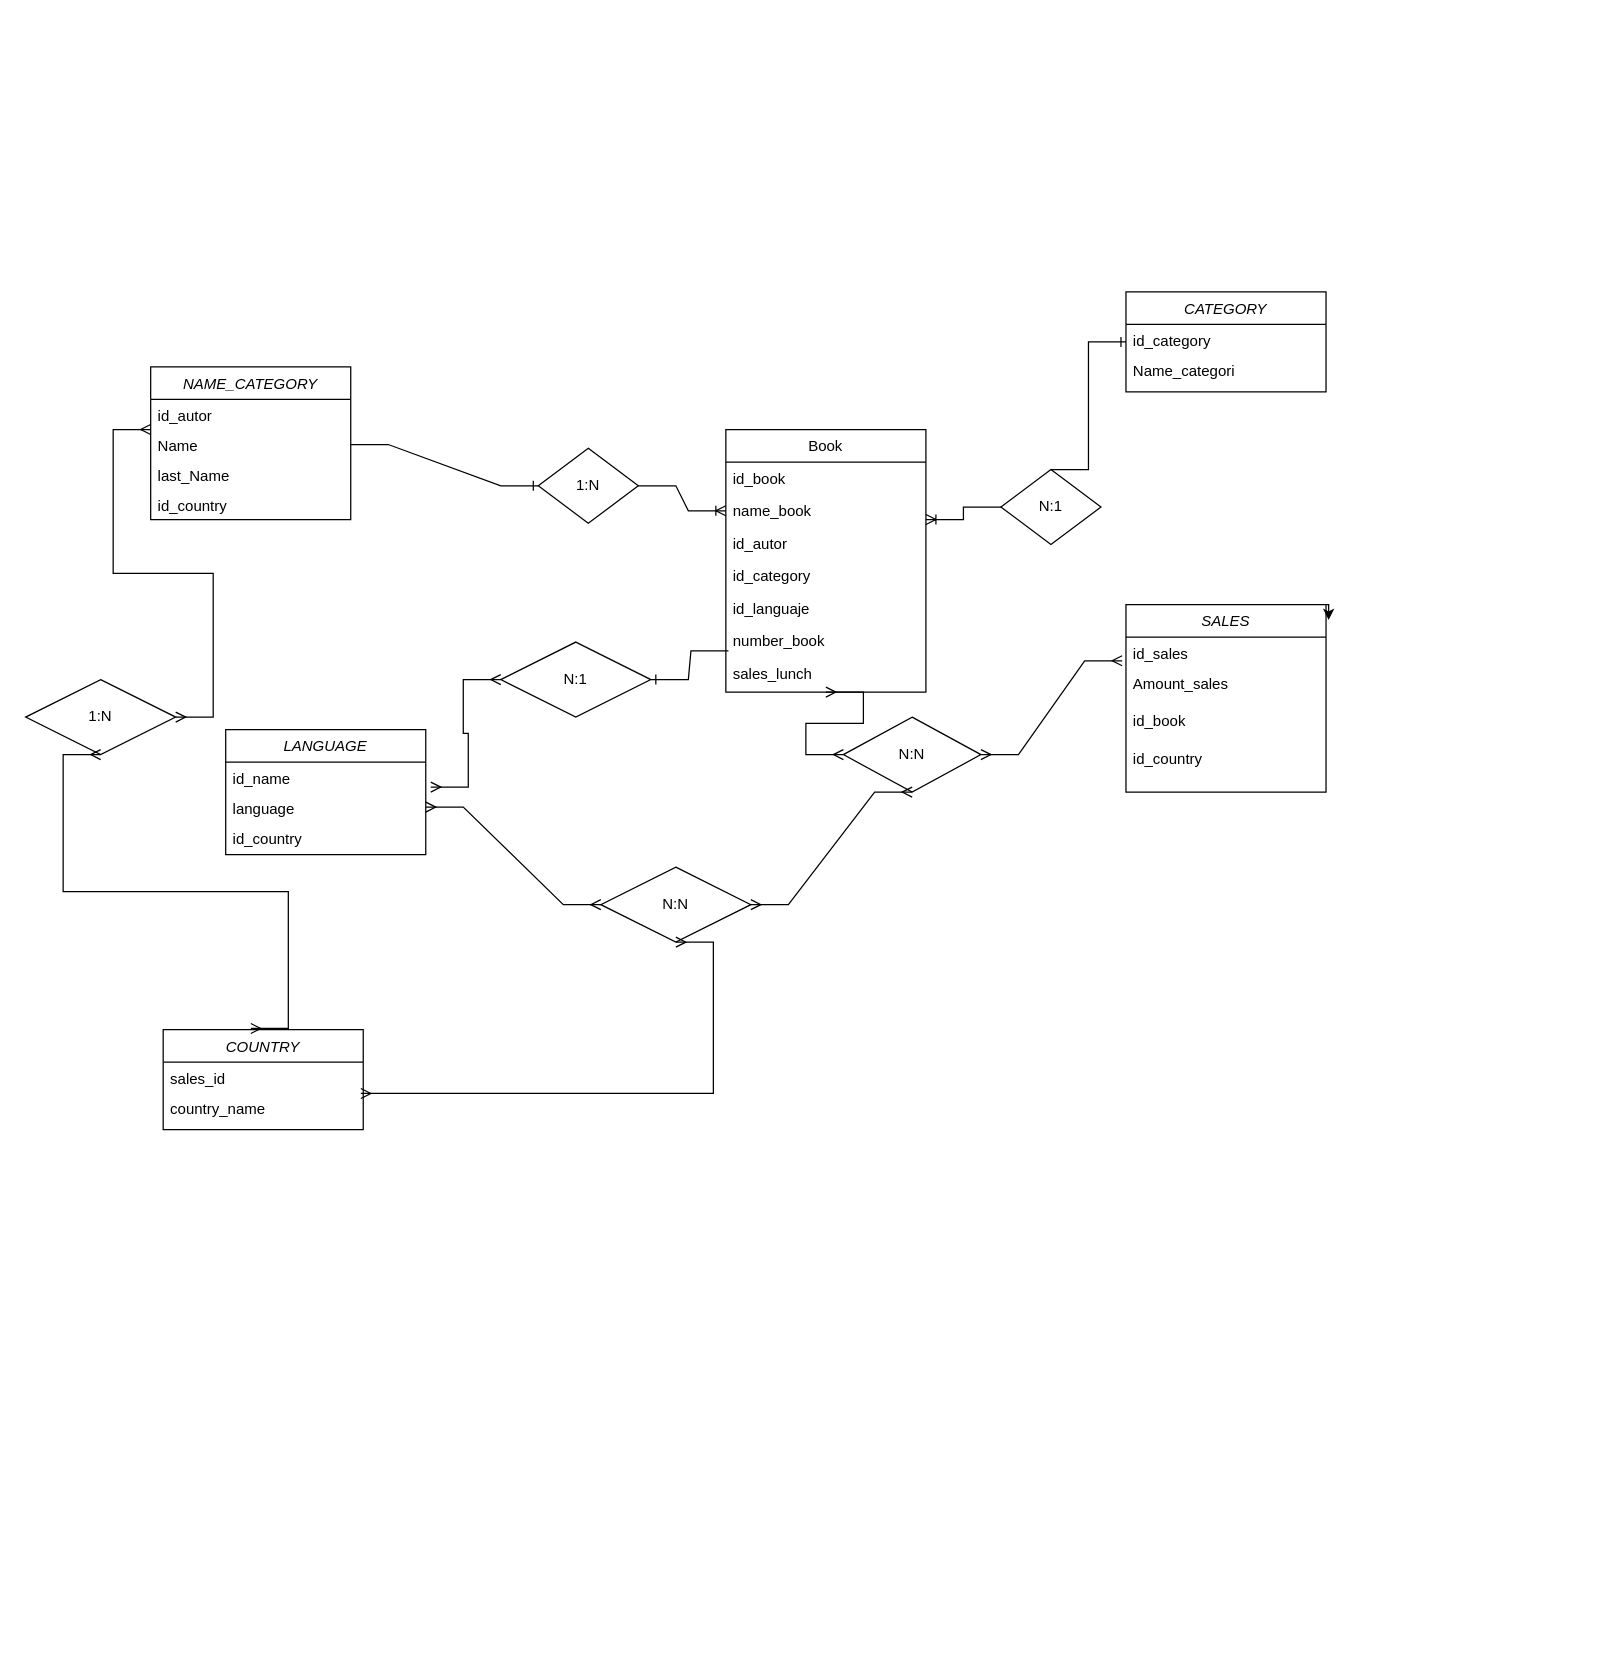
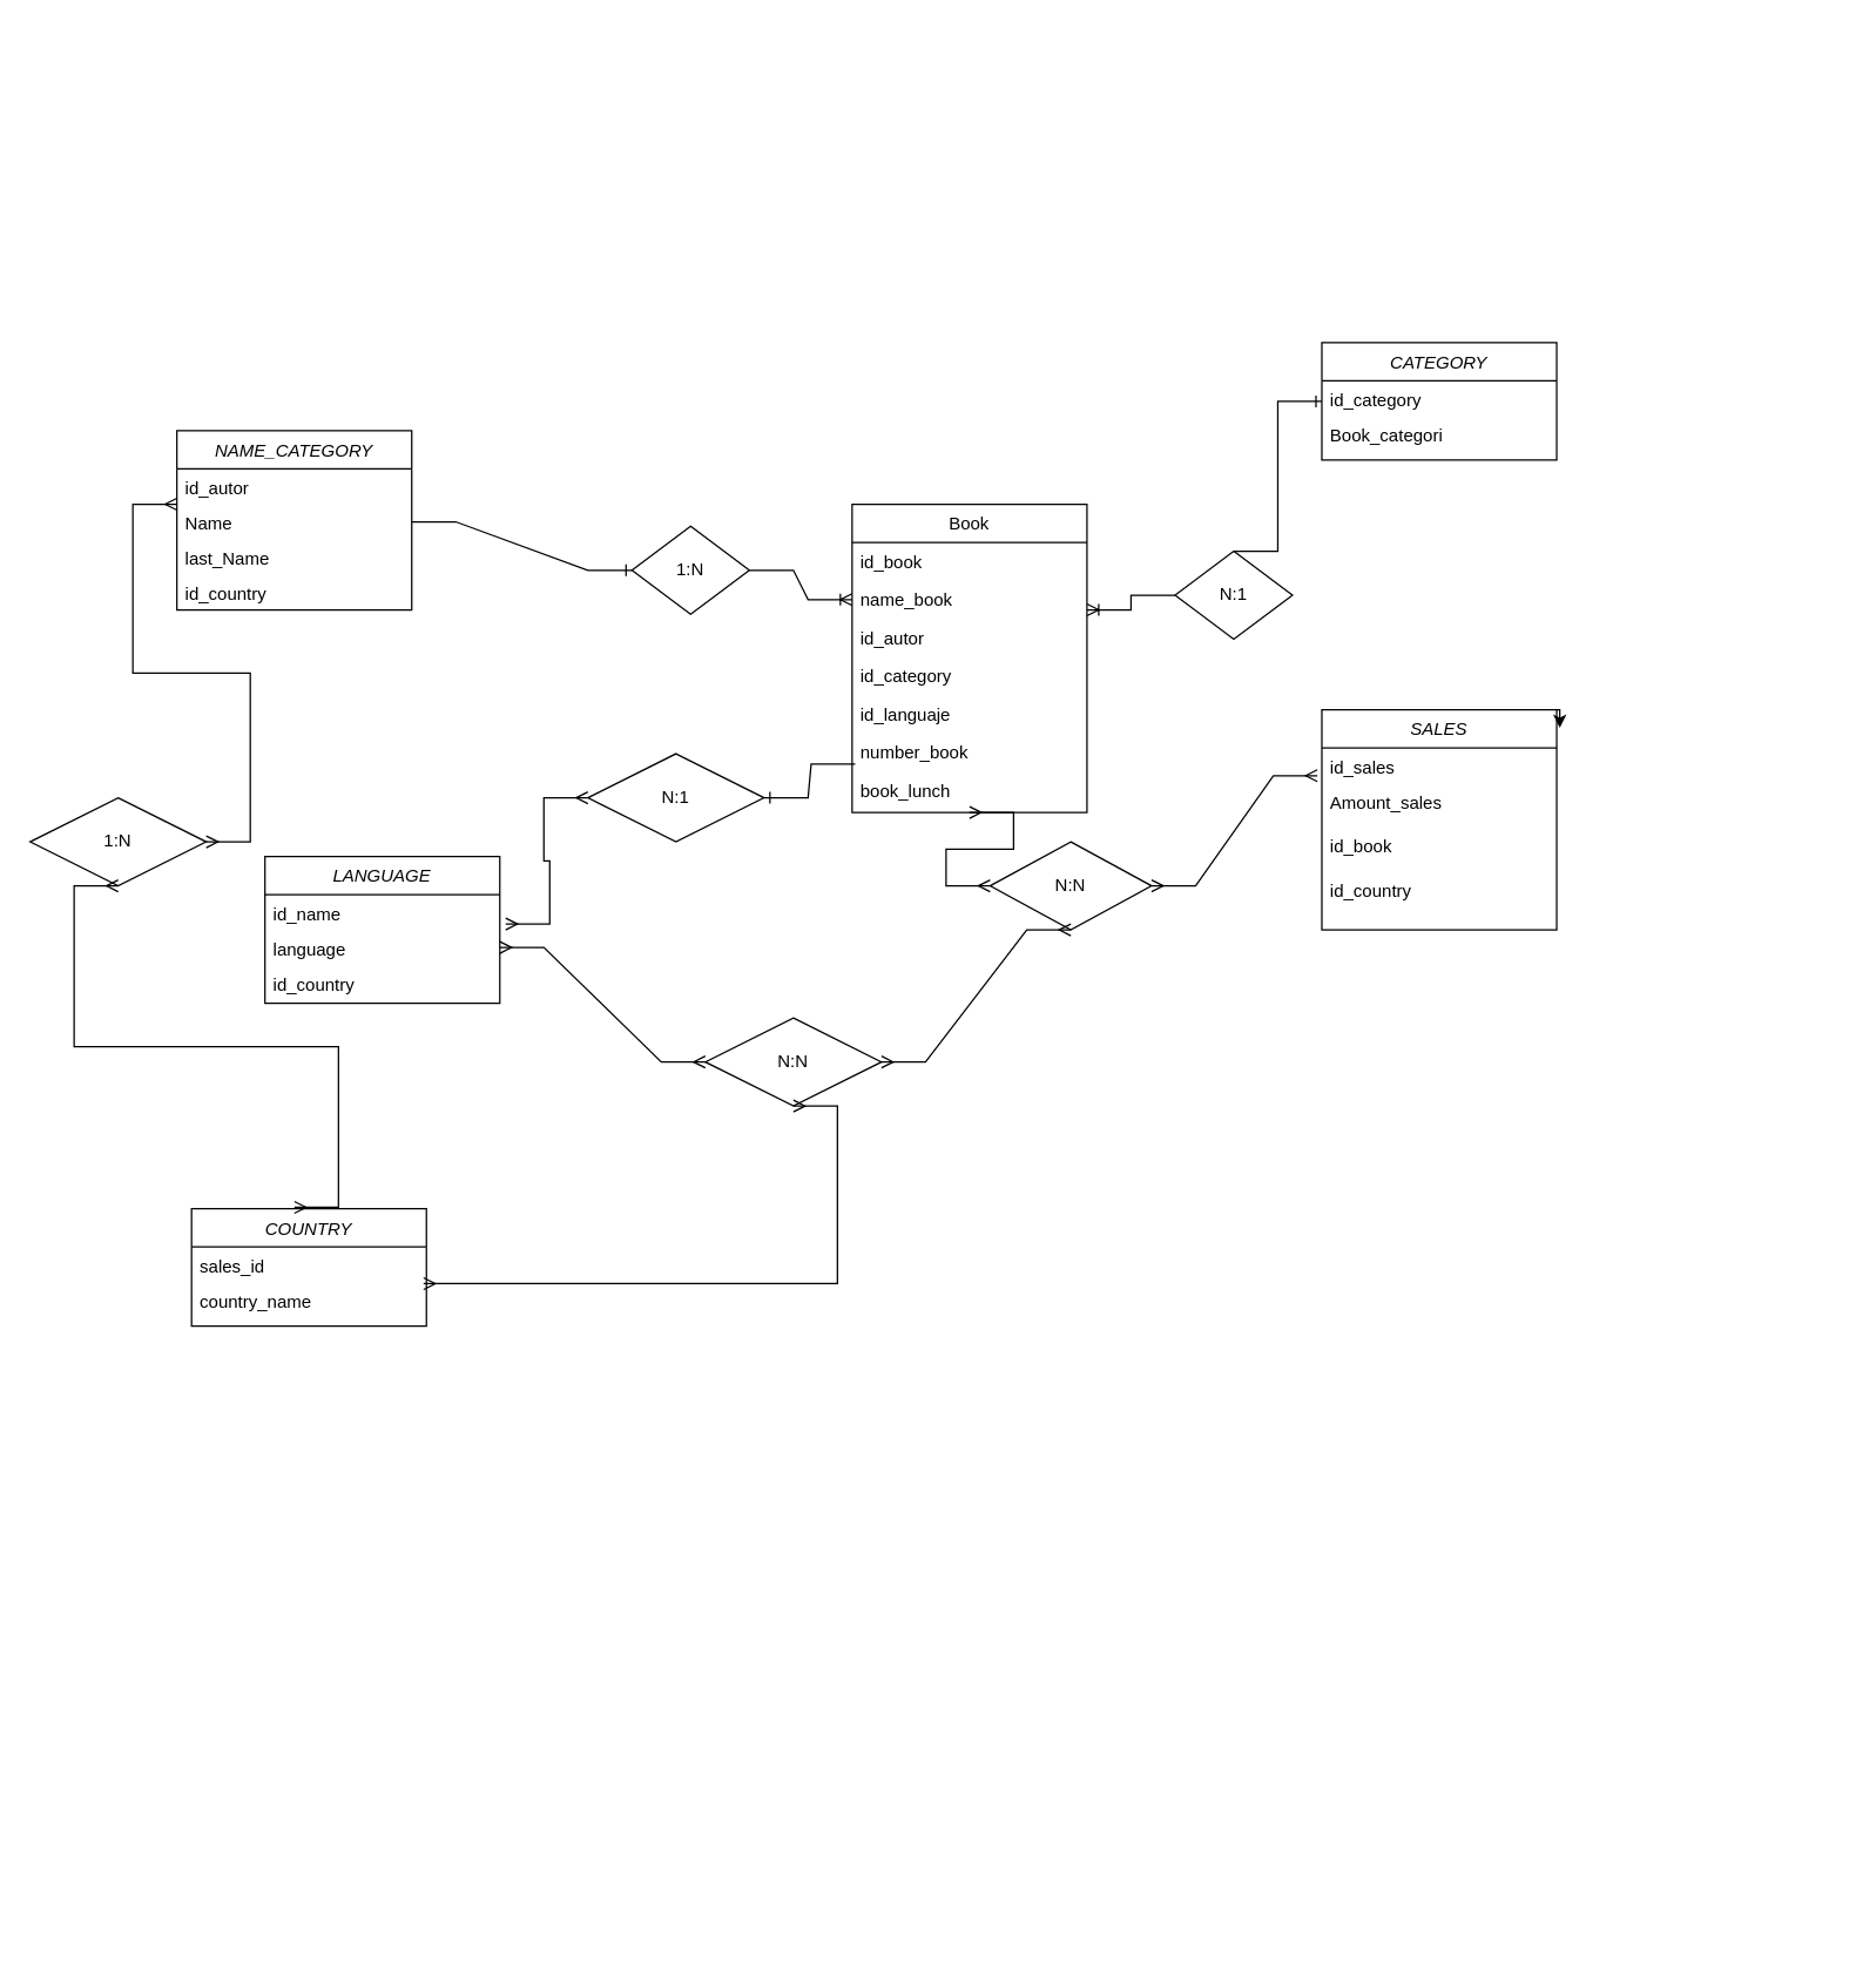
- <mxCell id="17" value="Name_categori" style="text;align=left;verticalAlign=top;spacingLeft=4;spacingRight=4;overflow=hidden;rotatable=0;points=[[0,0.5],[1,0.5]];portConstraint=eastwest;" parent="15" vertex="1"><mxGeometry y="50" width="160" height="24" as="geometry" /></mxCell>
+ <mxCell id="17" value="Book_categori" style="text;align=left;verticalAlign=top;spacingLeft=4;spacingRight=4;overflow=hidden;rotatable=0;points=[[0,0.5],[1,0.5]];portConstraint=eastwest;" parent="15" vertex="1"><mxGeometry y="50" width="160" height="24" as="geometry" /></mxCell>
- <mxCell id="14" value="sales_lunch" style="text;align=left;verticalAlign=top;spacingLeft=4;spacingRight=4;overflow=hidden;rotatable=0;points=[[0,0.5],[1,0.5]];portConstraint=eastwest;rounded=0;shadow=0;html=0;" parent="7" vertex="1"><mxGeometry y="182" width="160" height="26" as="geometry" /></mxCell>
+ <mxCell id="14" value="book_lunch" style="text;align=left;verticalAlign=top;spacingLeft=4;spacingRight=4;overflow=hidden;rotatable=0;points=[[0,0.5],[1,0.5]];portConstraint=eastwest;rounded=0;shadow=0;html=0;" parent="7" vertex="1"><mxGeometry y="182" width="160" height="26" as="geometry" /></mxCell>
